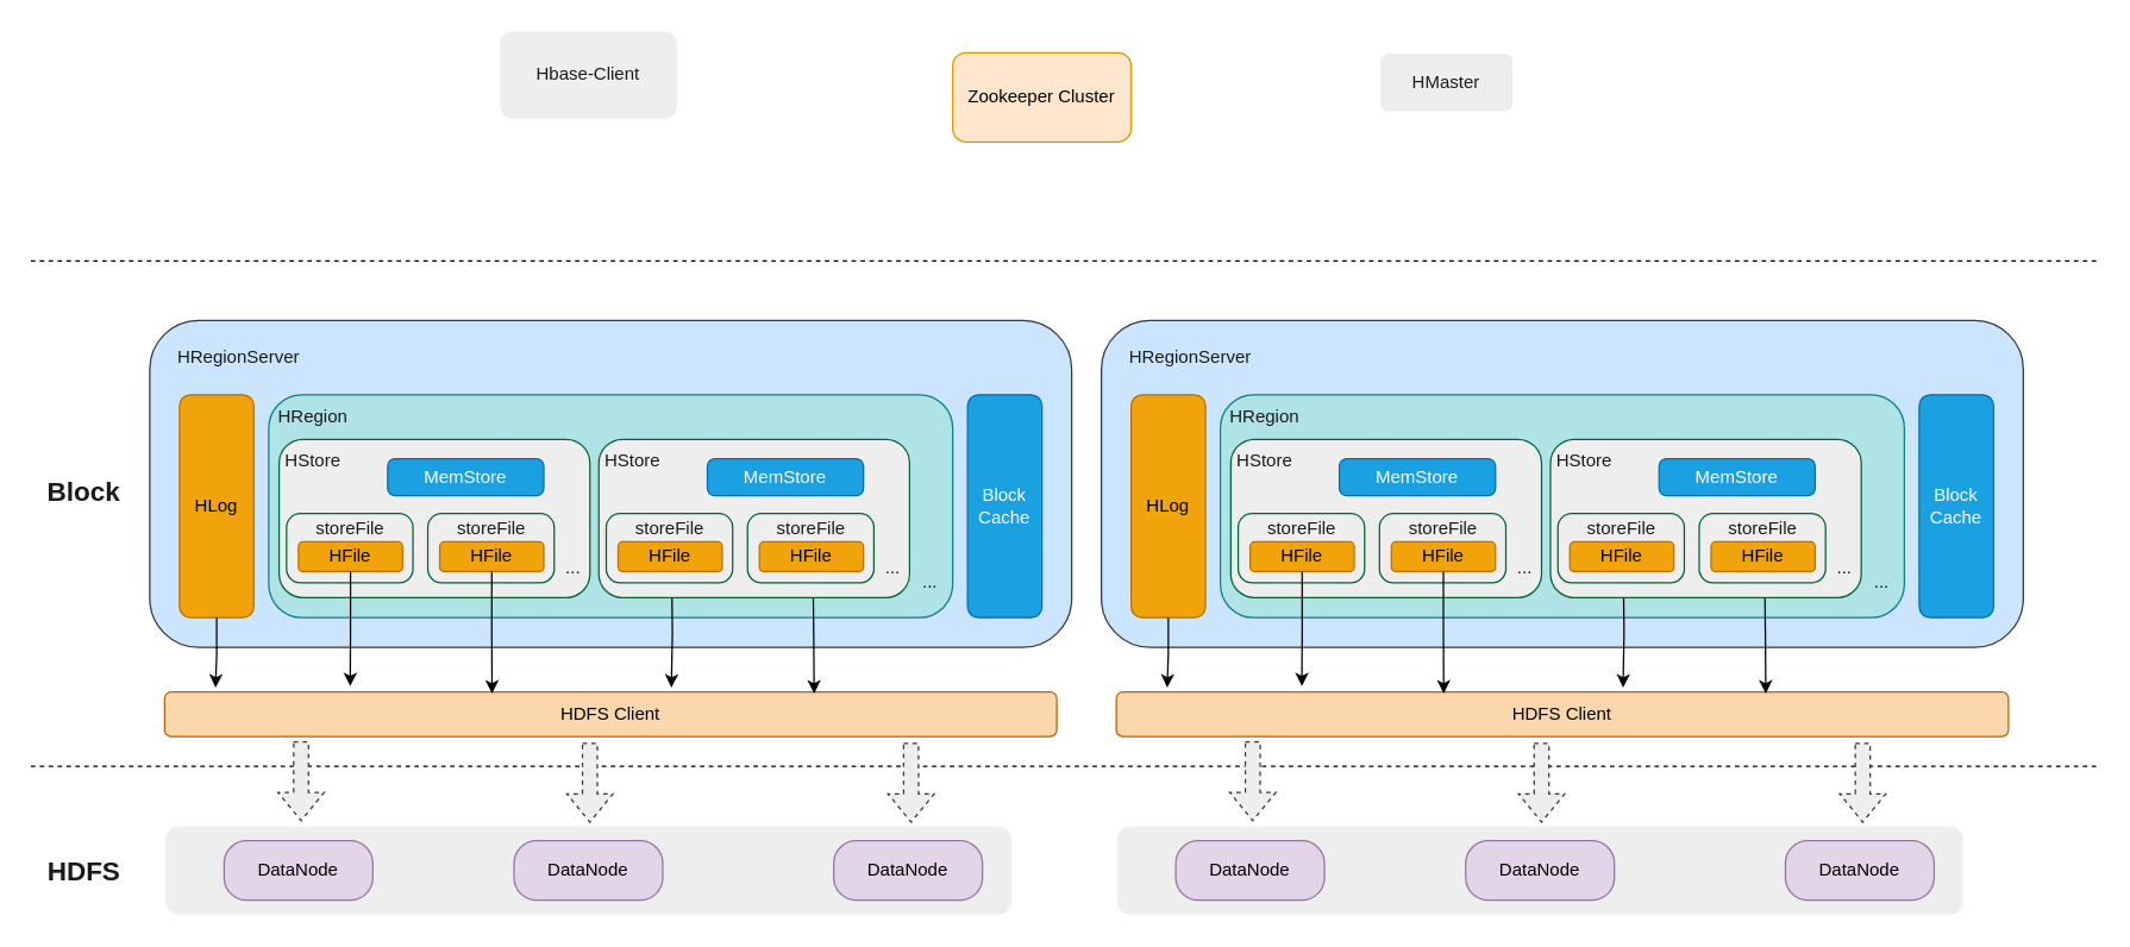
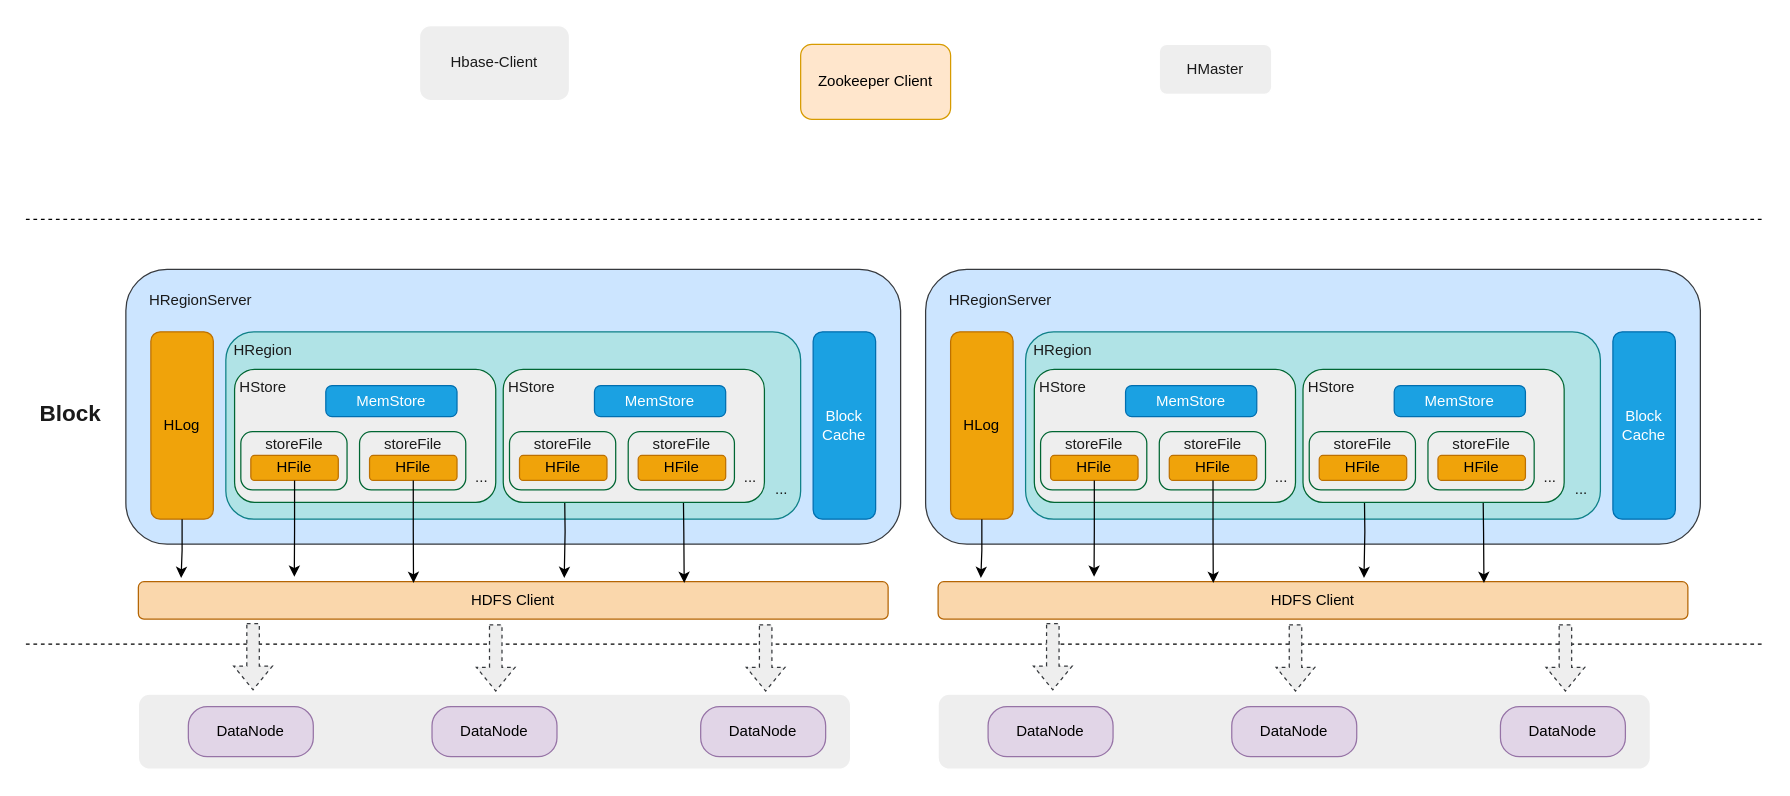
- <mxCell id="3" value="Zookeeper Cluster" style="rounded=1;whiteSpace=wrap;html=1;labelBackgroundColor=none;fillColor=#ffe6cc;strokeColor=#d79b00;" parent="1" vertex="1"><mxGeometry x="640" y="35" width="120" height="60" as="geometry" /></mxCell>
+ <mxCell id="3" value="Zookeeper Client" style="rounded=1;whiteSpace=wrap;html=1;labelBackgroundColor=none;fillColor=#ffe6cc;strokeColor=#d79b00;" parent="1" vertex="1"><mxGeometry x="640" y="35" width="120" height="60" as="geometry" /></mxCell>
- <mxCell id="32" value="&lt;font style=&quot;font-size: 18px;&quot;&gt;&lt;b&gt;HDFS&lt;/b&gt;&lt;/font&gt;" style="text;html=1;strokeColor=none;fillColor=none;align=center;verticalAlign=middle;whiteSpace=wrap;rounded=0;fontColor=#1A1A1A;" parent="1" vertex="1"><mxGeometry x="26" y="561" width="60" height="50" as="geometry" /></mxCell>
